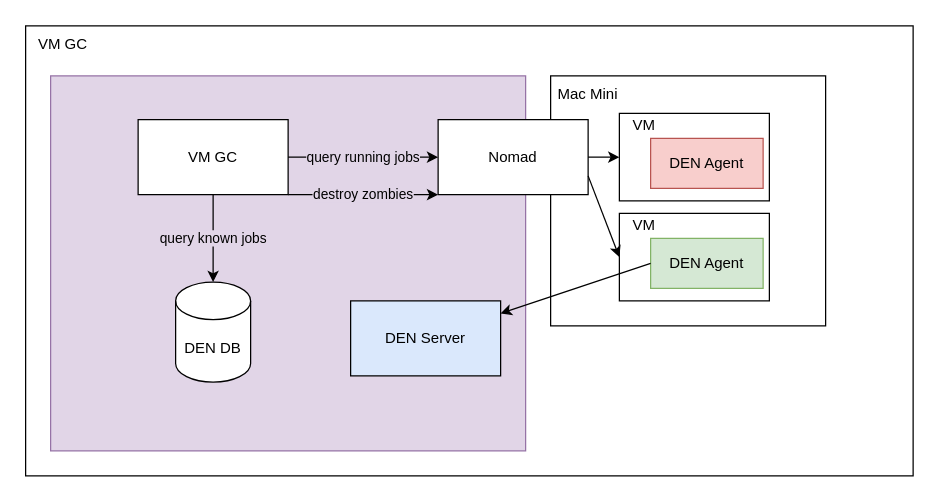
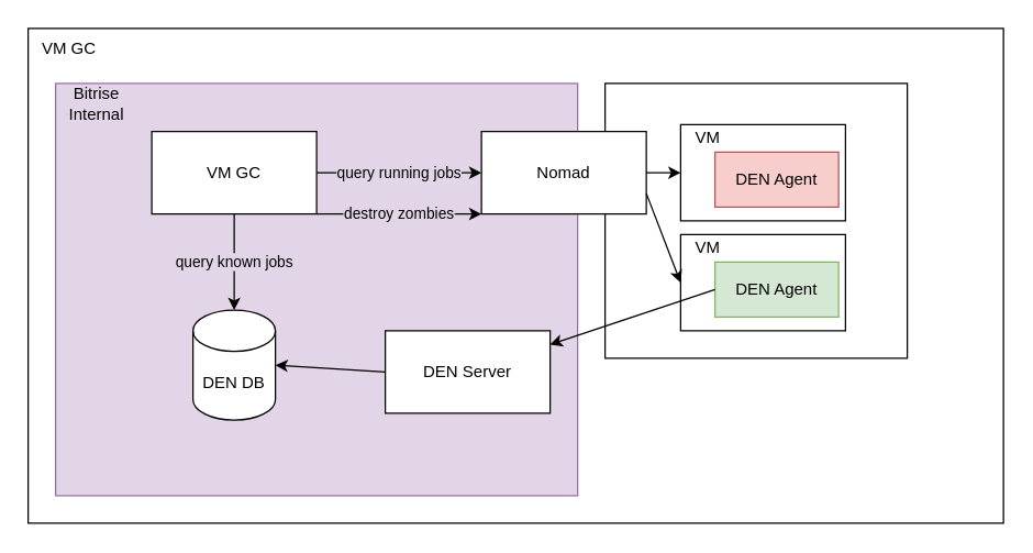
+ <mxCell id="4" value="Bitrise Internal" style="text;html=1;strokeColor=none;fillColor=none;align=center;verticalAlign=middle;whiteSpace=wrap;rounded=0;" vertex="1" parent="1"><mxGeometry x="40" y="60" width="60" height="30" as="geometry" /></mxCell>
- <mxCell id="8" value="Mac Mini" style="text;html=1;strokeColor=none;fillColor=none;align=center;verticalAlign=middle;whiteSpace=wrap;rounded=0;" vertex="1" parent="1"><mxGeometry x="440" y="60" width="60" height="30" as="geometry" /></mxCell>
+ <mxCell id="16" value="" style="endArrow=classic;html=1;rounded=0;exitX=0;exitY=0.5;exitDx=0;exitDy=0;entryX=1;entryY=0.5;entryDx=0;entryDy=0;entryPerimeter=0;" edge="1" parent="1" source="15" target="5"><mxGeometry width="50" height="50" relative="1" as="geometry"><mxPoint x="350" y="320" as="sourcePoint" /><mxPoint x="400" y="270" as="targetPoint" /></mxGeometry></mxCell>
- <mxCell id="15" value="DEN Server" style="rounded=0;whiteSpace=wrap;html=1;fillColor=#dae8fc;" vertex="1" parent="1"><mxGeometry x="280" y="240" width="120" height="60" as="geometry" /></mxCell>
+ <mxCell id="15" value="DEN Server" style="rounded=0;whiteSpace=wrap;html=1;" vertex="1" parent="1"><mxGeometry x="280" y="240" width="120" height="60" as="geometry" /></mxCell>
